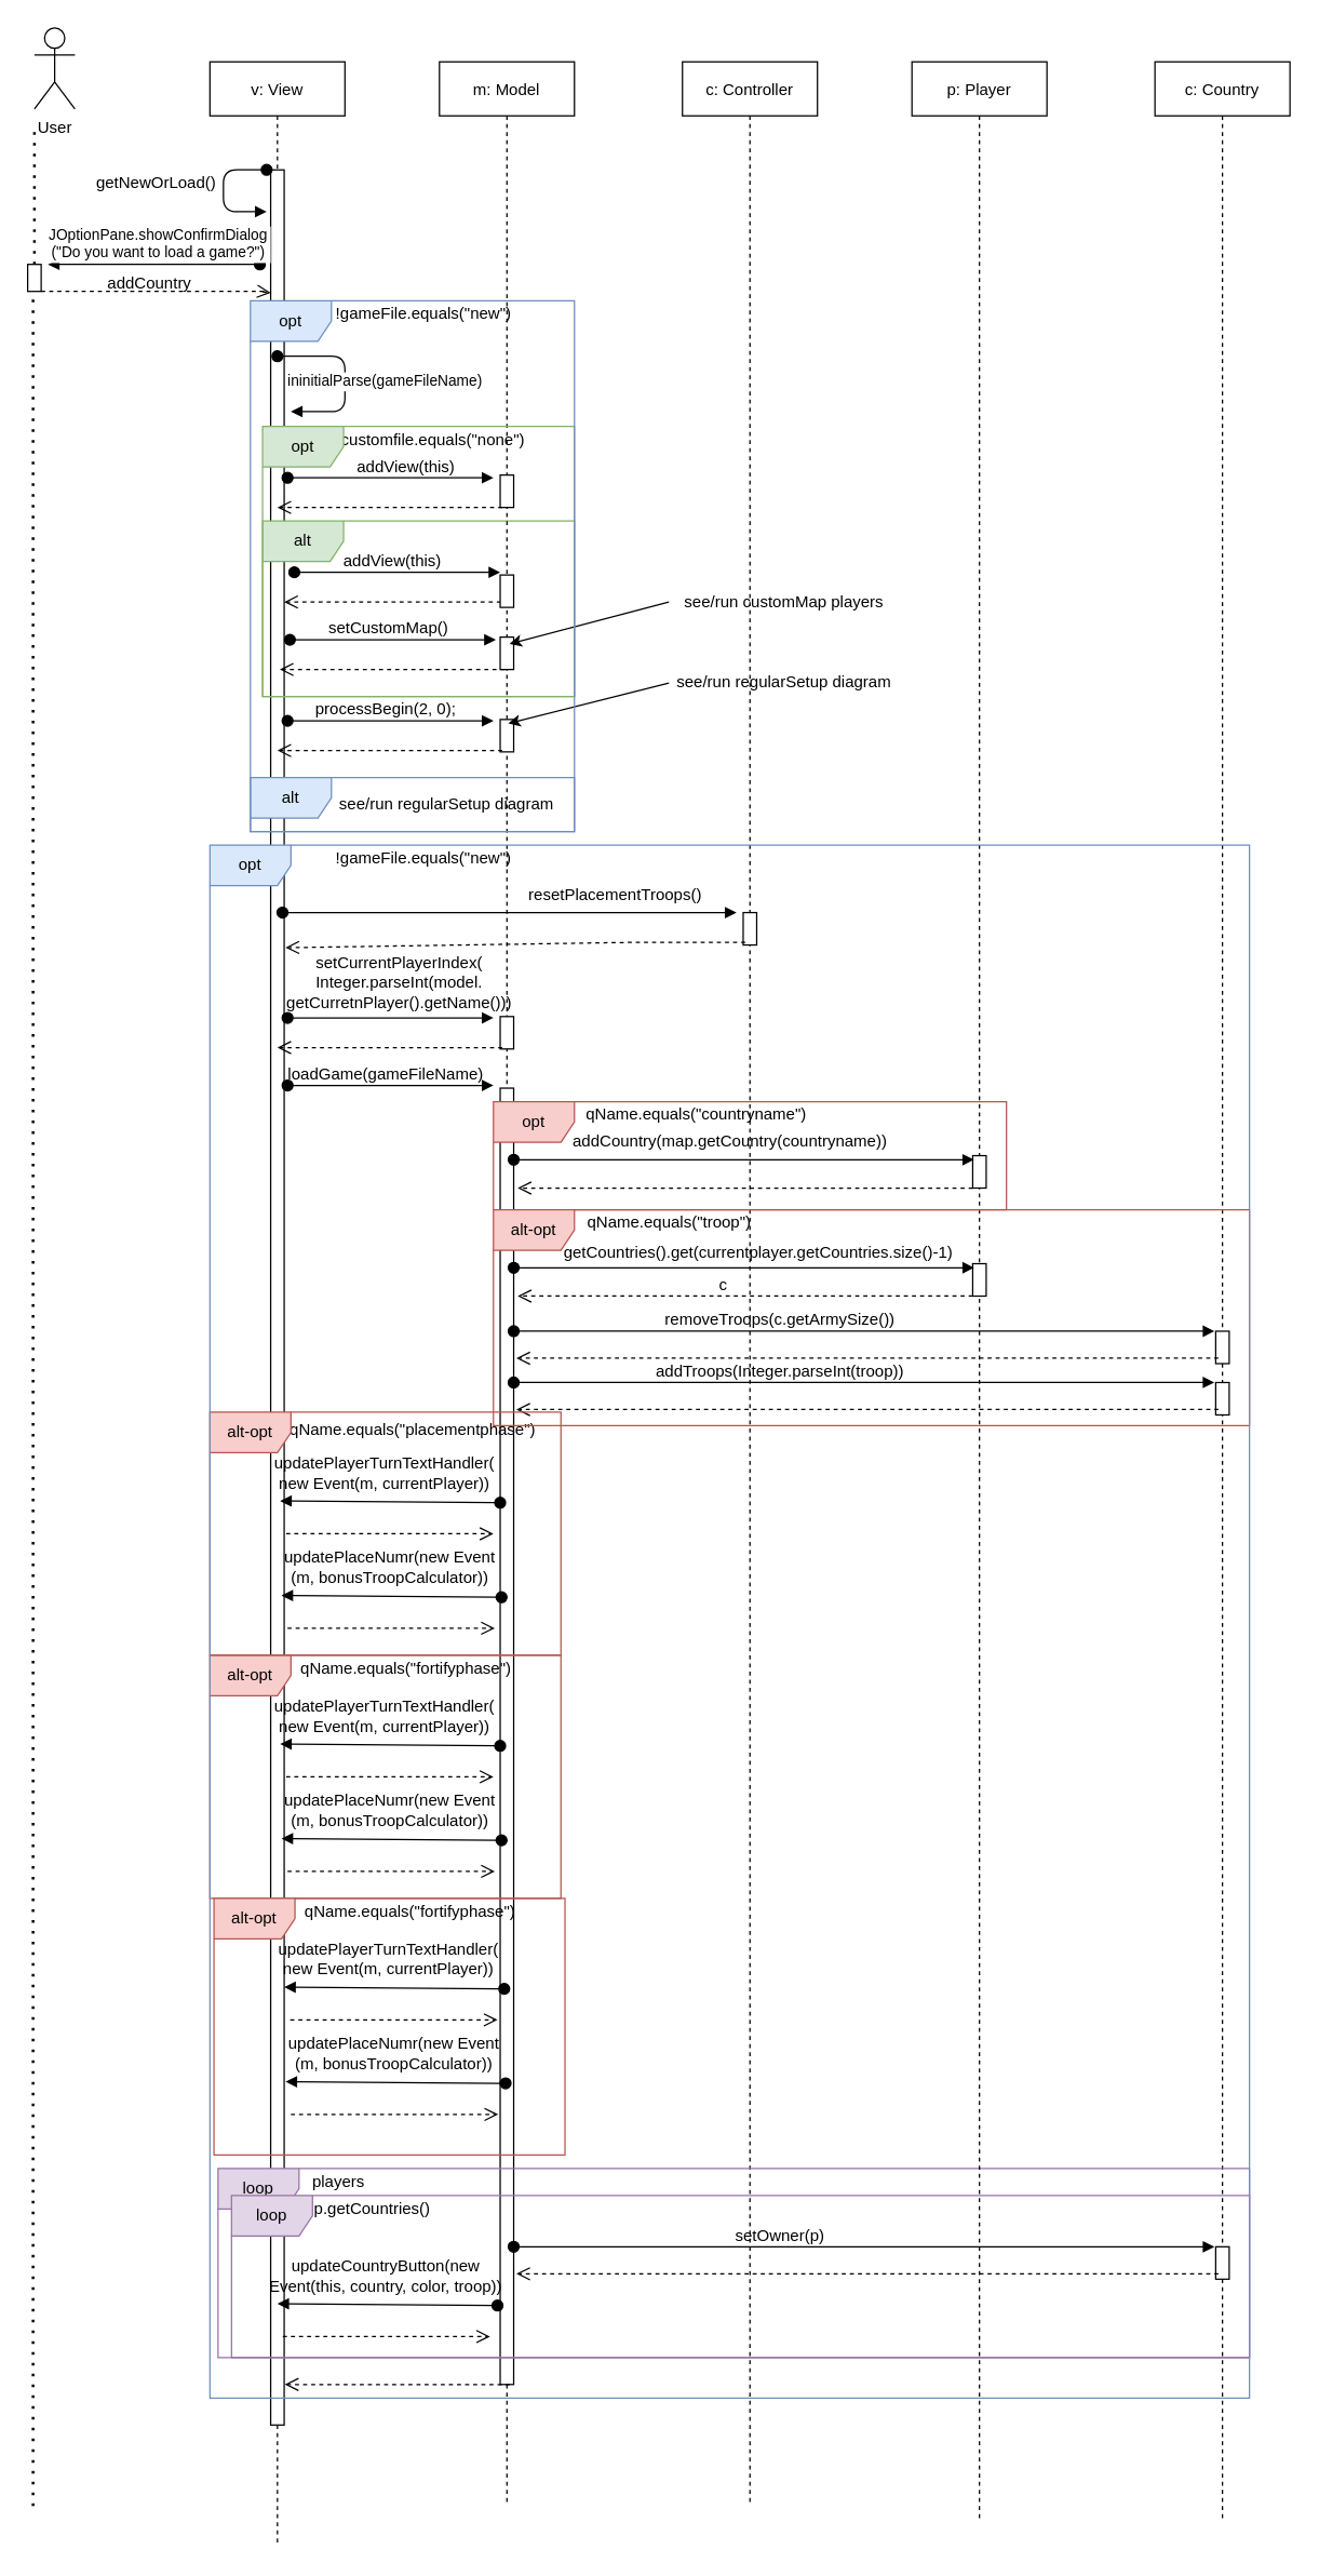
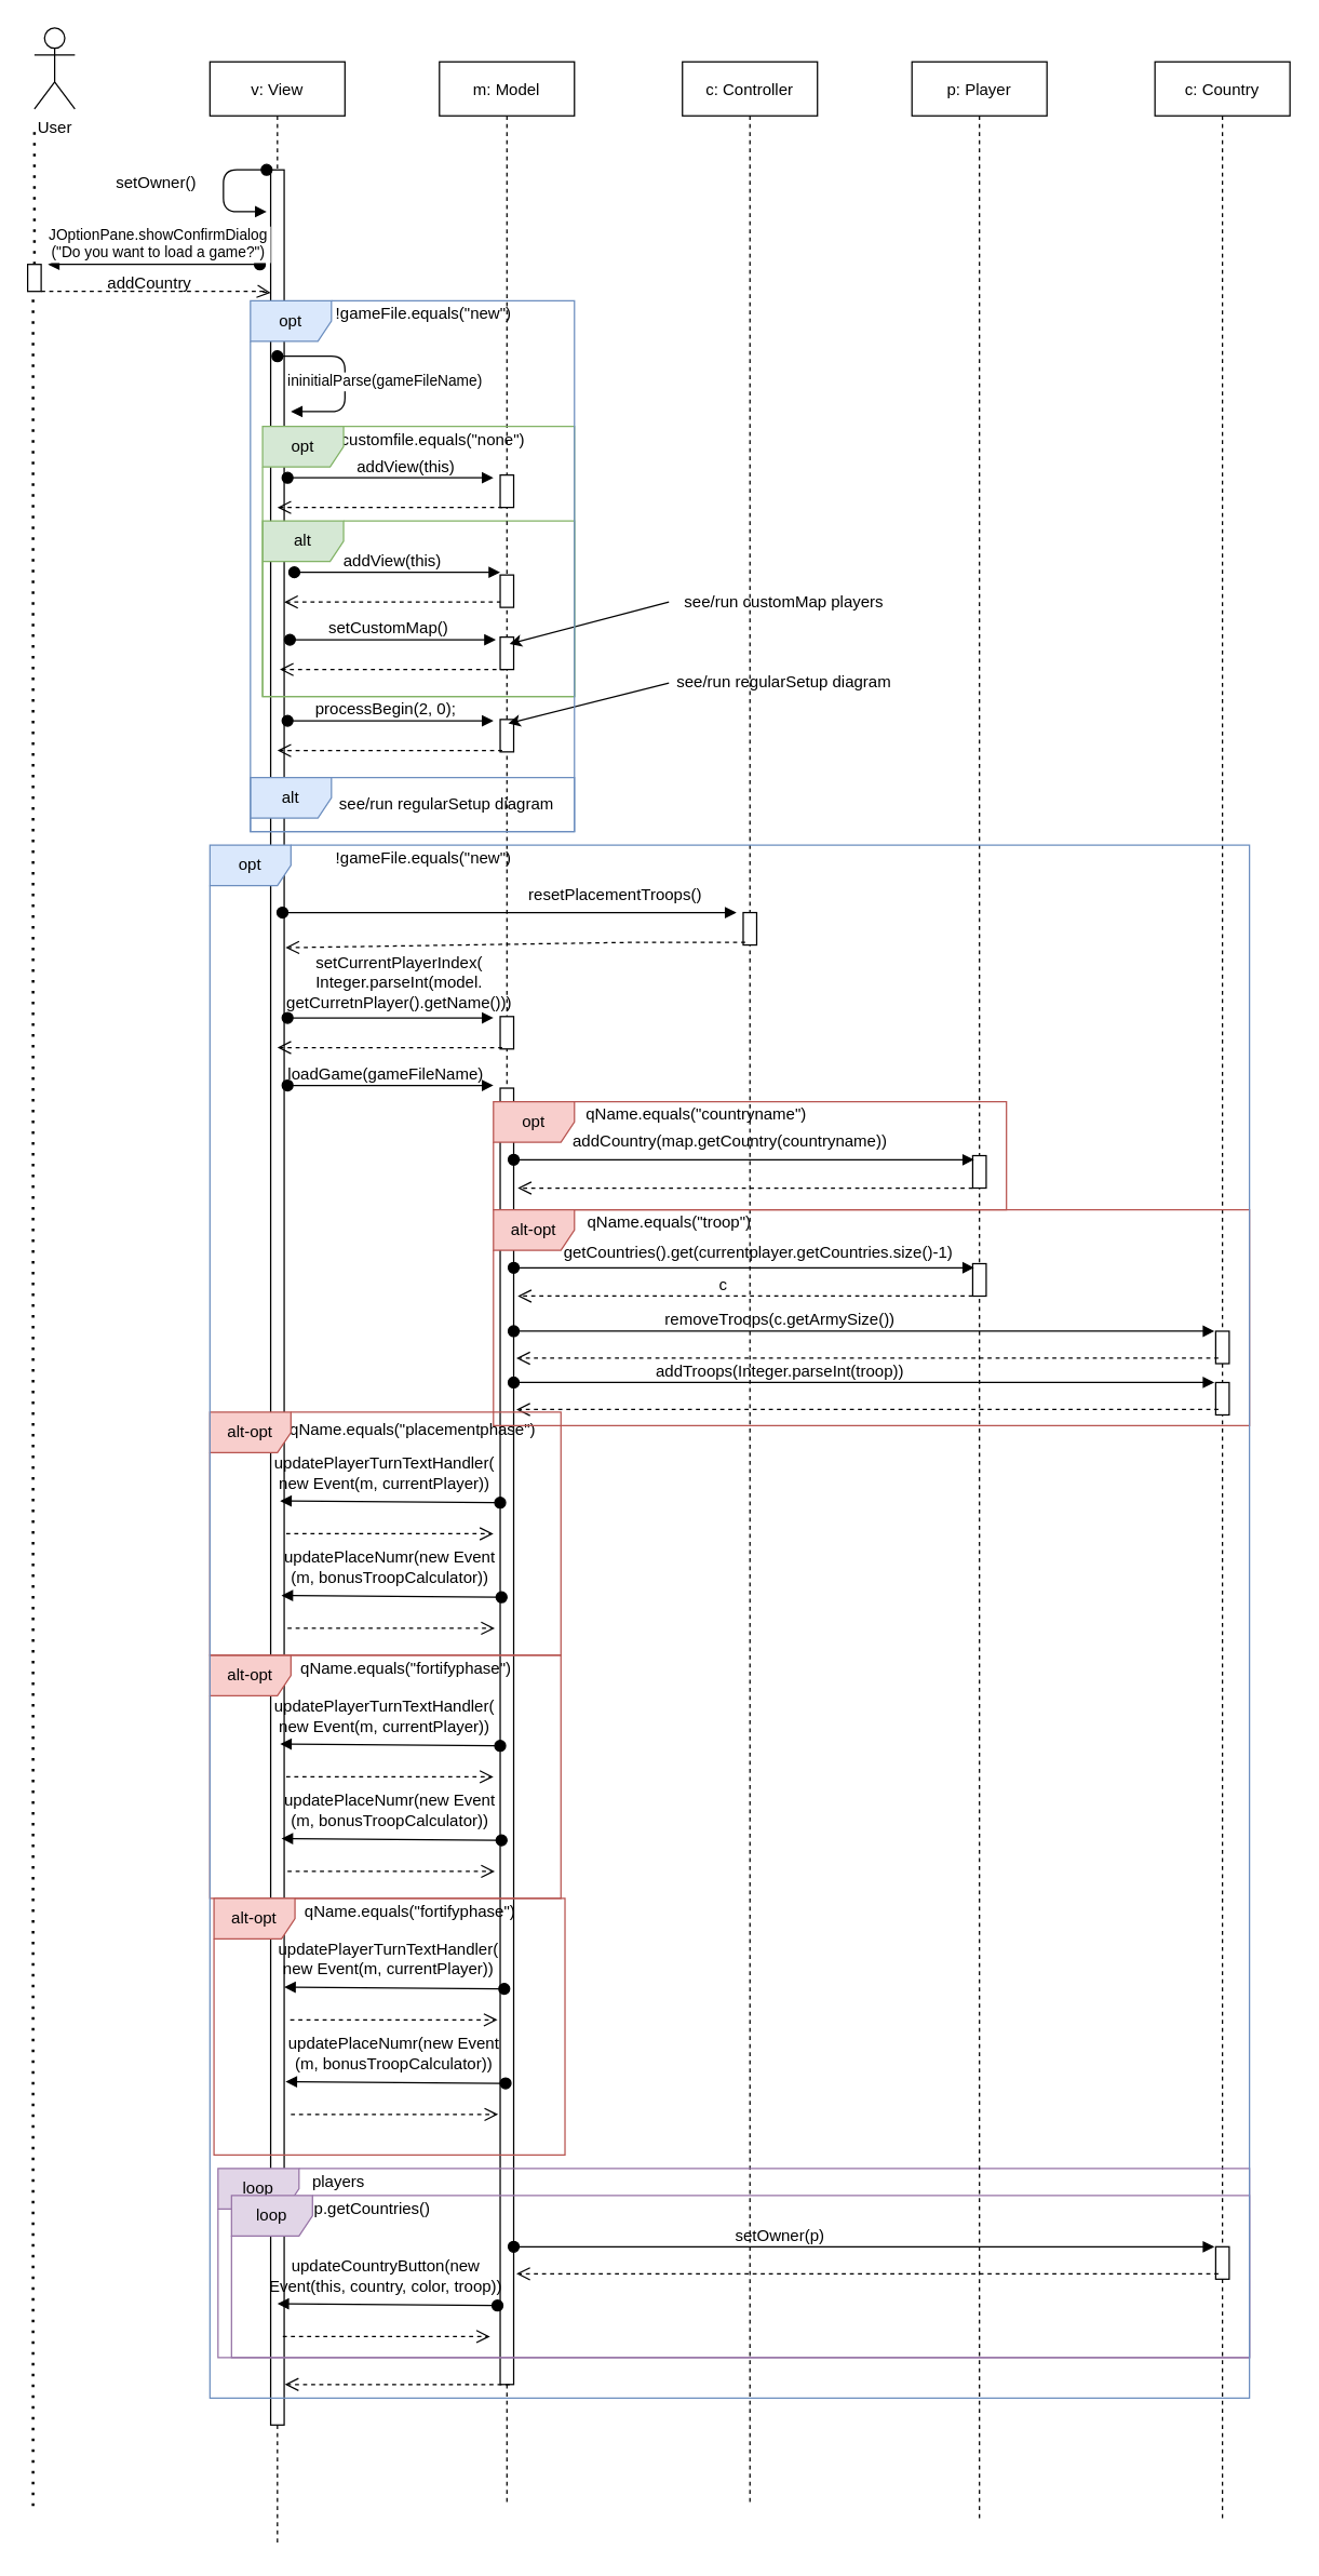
- <mxCell id="42" value="getNewOrLoad()" style="text;html=1;align=center;verticalAlign=middle;resizable=0;points=[];autosize=1;" vertex="1" parent="1"><mxGeometry x="65" y="125" width="100" height="20" as="geometry" /></mxCell>
+ <mxCell id="42" value="setOwner()" style="text;html=1;align=center;verticalAlign=middle;resizable=0;points=[];autosize=1;" vertex="1" parent="1"><mxGeometry x="65" y="125" width="100" height="20" as="geometry" /></mxCell>
